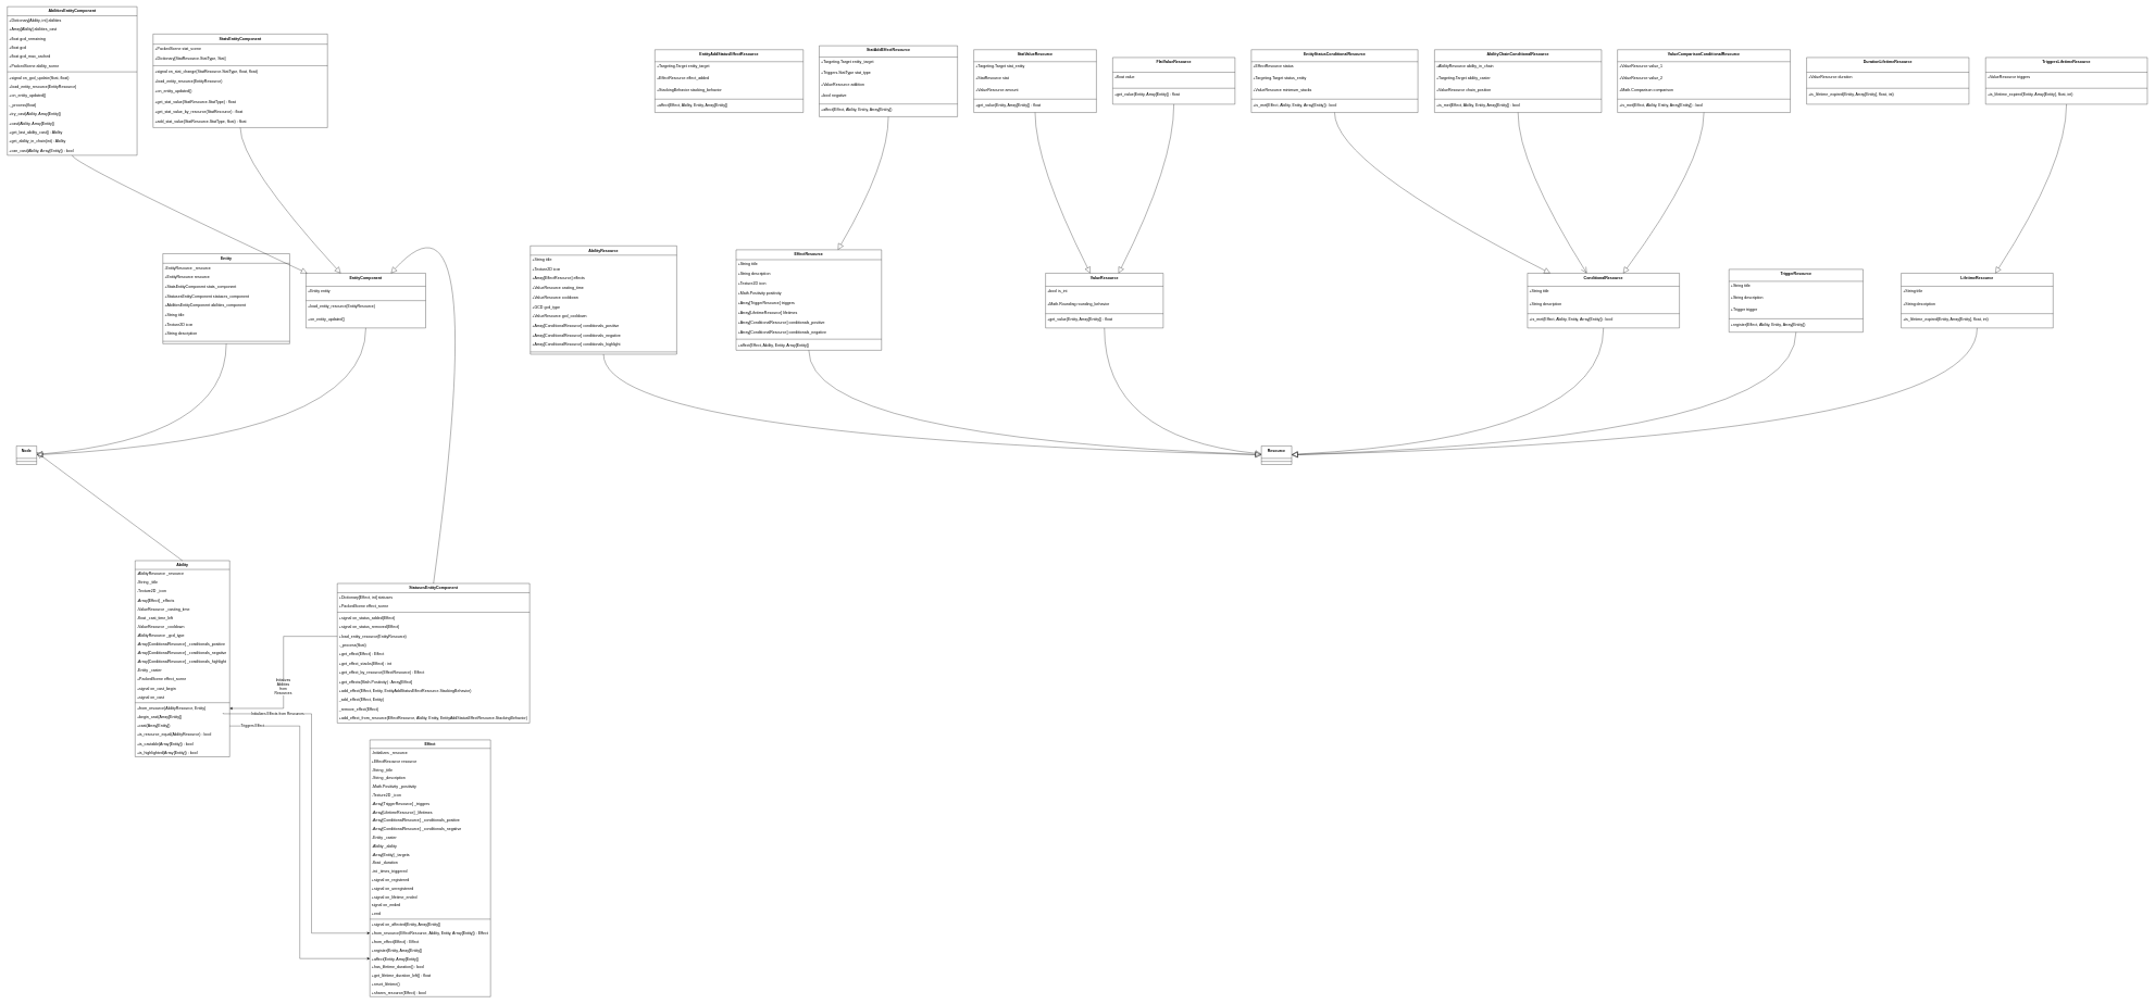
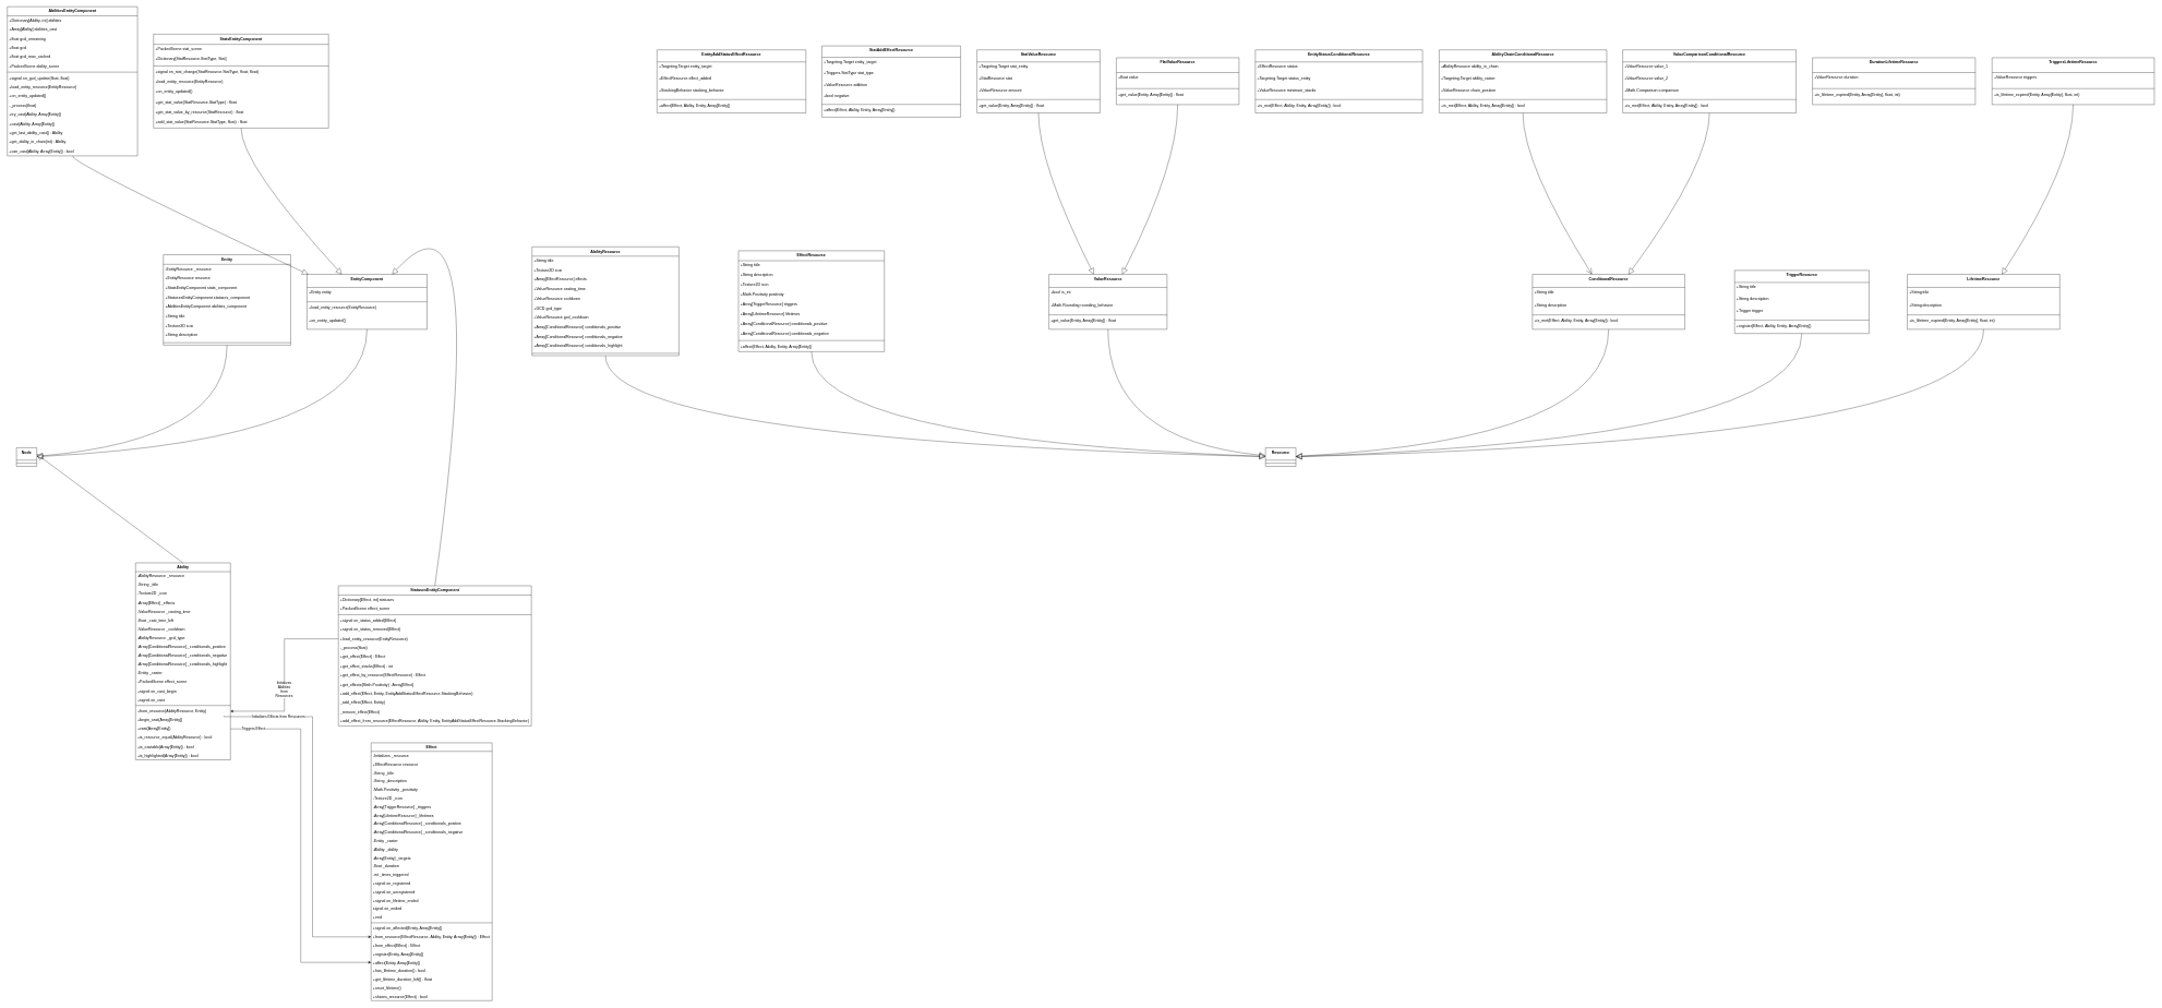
- <mxCell id="219" value="" style="curved=1;startArrow=none;endArrow=block;endSize=16;endFill=0;exitX=0.5;exitY=1;entryX=0.7;entryY=0;rounded=0;" edge="1" parent="1" source="147" target="130"><mxGeometry relative="1" as="geometry"><Array as="points"><mxPoint x="2722" y="501" /></Array></mxGeometry></mxCell>
- <mxCell id="224" value="" style="curved=1;startArrow=none;endArrow=block;endSize=16;endFill=0;exitX=0.5;exitY=1;entryX=0.15;entryY=0;rounded=0;" edge="1" parent="1" source="174" target="169"><mxGeometry relative="1" as="geometry"><Array as="points"><mxPoint x="4091" y="501" /></Array></mxGeometry></mxCell>
- <mxCell id="227" value="" style="curved=1;startArrow=none;endArrow=block;endSize=16;endFill=0;exitX=0.5;exitY=1;entryX=1;entryY=0.48;rounded=0;" edge="1" parent="1" source="192" target="128"><mxGeometry relative="1" as="geometry"><Array as="points"><mxPoint x="5505" y="1343" /></Array></mxGeometry></mxCell>
+ <mxCell id="227" value="" style="curved=1;startArrow=none;endArrow=open;endSize=16;endFill=0;exitX=0.5;exitY=1;entryX=1;entryY=0.48;rounded=0;" edge="1" parent="1" source="192" target="128"><mxGeometry relative="1" as="geometry"><Array as="points"><mxPoint x="5505" y="1343" /></Array></mxGeometry></mxCell>
